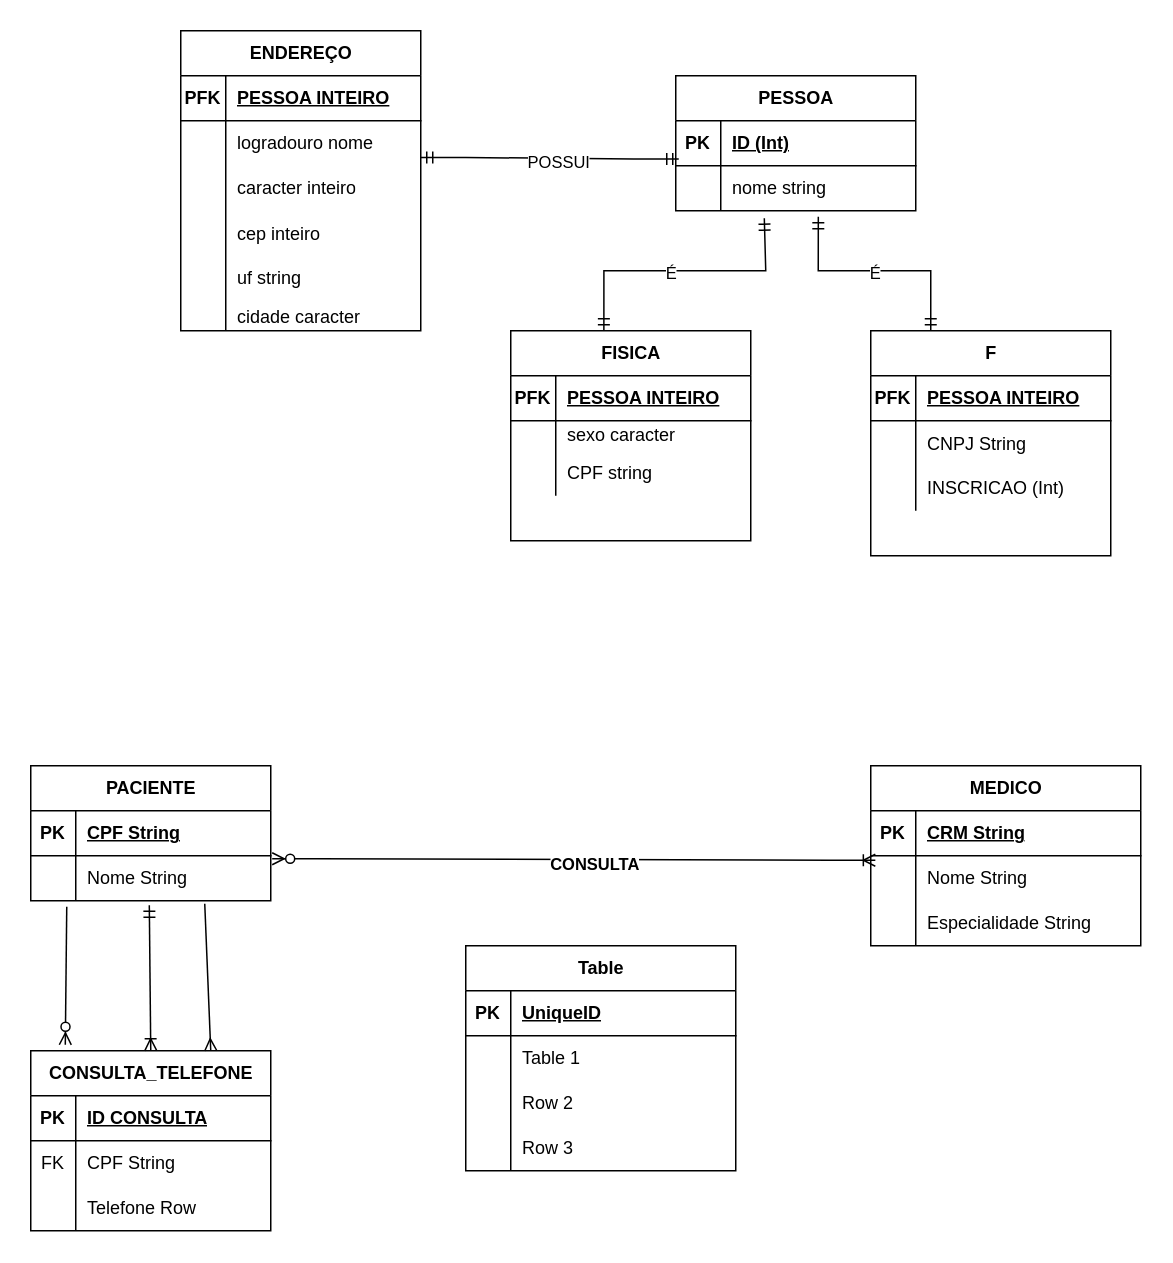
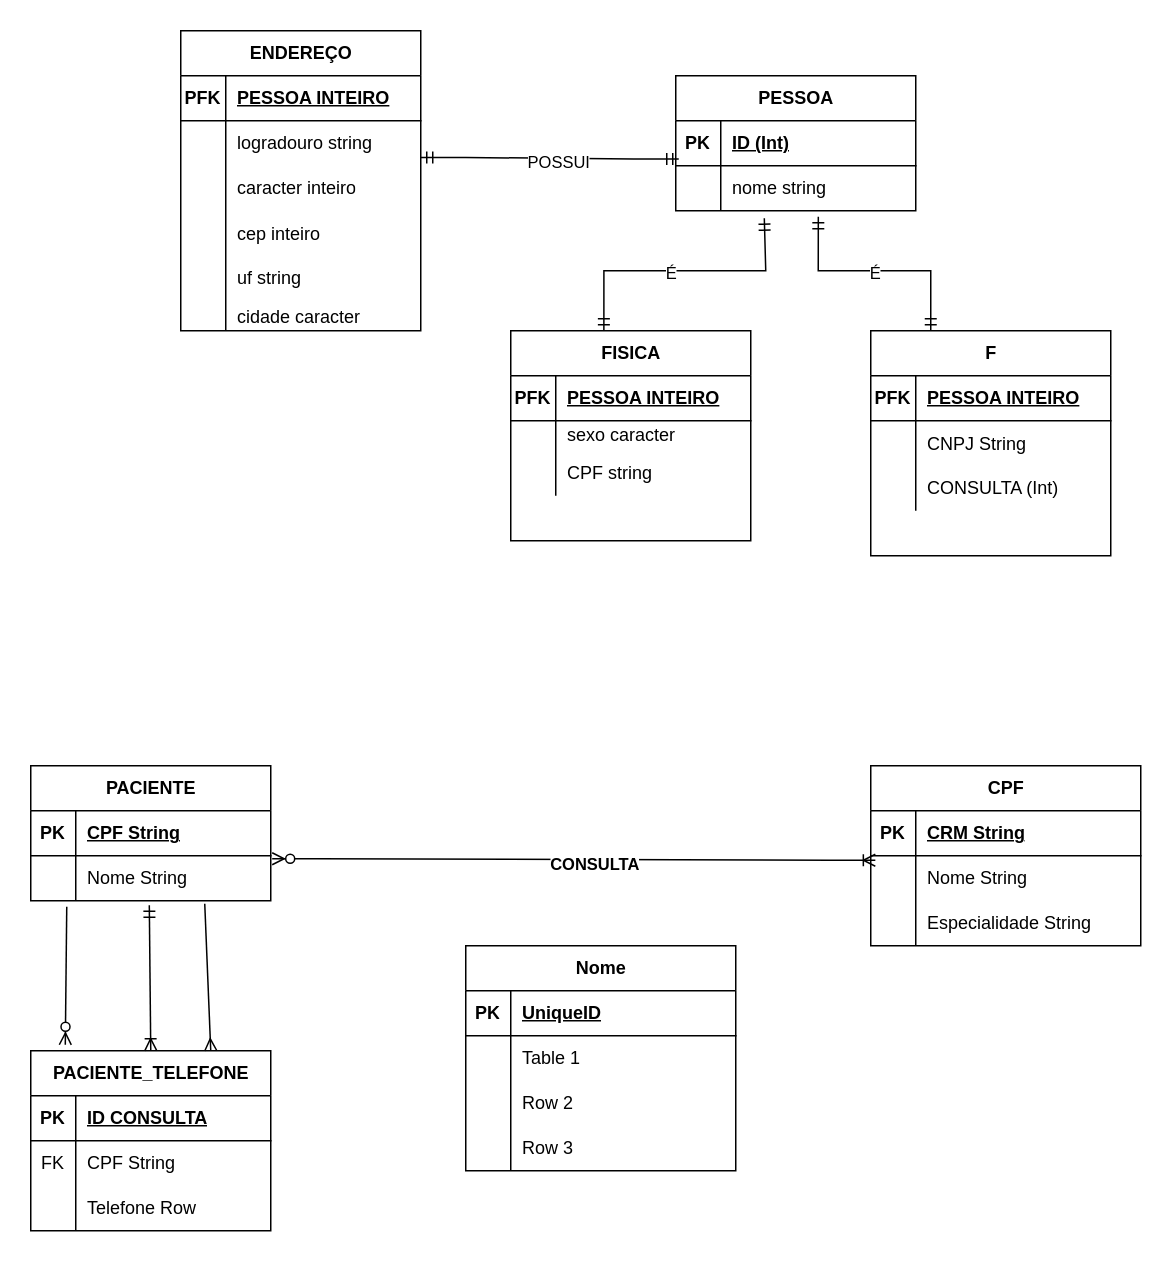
- <mxCell id="8" value="logradouro nome" style="shape=partialRectangle;connectable=0;fillColor=none;top=0;left=0;bottom=0;right=0;align=left;spacingLeft=6;overflow=hidden;whiteSpace=wrap;html=1;" parent="6" vertex="1"><mxGeometry x="30" width="130" height="30" as="geometry"><mxRectangle width="130" height="30" as="alternateBounds" /></mxGeometry></mxCell>
+ <mxCell id="8" value="logradouro string" style="shape=partialRectangle;connectable=0;fillColor=none;top=0;left=0;bottom=0;right=0;align=left;spacingLeft=6;overflow=hidden;whiteSpace=wrap;html=1;" parent="6" vertex="1"><mxGeometry x="30" width="130" height="30" as="geometry"><mxRectangle width="130" height="30" as="alternateBounds" /></mxGeometry></mxCell>
- <mxCell id="47" value="INSCRICAO (Int)" style="shape=partialRectangle;connectable=0;fillColor=none;top=0;left=0;bottom=0;right=0;align=left;spacingLeft=6;overflow=hidden;whiteSpace=wrap;html=1;" parent="45" vertex="1"><mxGeometry x="30" width="130" height="30" as="geometry"><mxRectangle width="130" height="30" as="alternateBounds" /></mxGeometry></mxCell>
+ <mxCell id="47" value="CONSULTA (Int)" style="shape=partialRectangle;connectable=0;fillColor=none;top=0;left=0;bottom=0;right=0;align=left;spacingLeft=6;overflow=hidden;whiteSpace=wrap;html=1;" parent="45" vertex="1"><mxGeometry x="30" width="130" height="30" as="geometry"><mxRectangle width="130" height="30" as="alternateBounds" /></mxGeometry></mxCell>
- <mxCell id="61" value="MEDICO" style="shape=table;startSize=30;container=1;collapsible=1;childLayout=tableLayout;fixedRows=1;rowLines=0;fontStyle=1;align=center;resizeLast=1;html=1;" vertex="1" parent="1"><mxGeometry x="580" y="510" width="180" height="120" as="geometry" /></mxCell>
+ <mxCell id="61" value="CPF" style="shape=table;startSize=30;container=1;collapsible=1;childLayout=tableLayout;fixedRows=1;rowLines=0;fontStyle=1;align=center;resizeLast=1;html=1;" vertex="1" parent="1"><mxGeometry x="580" y="510" width="180" height="120" as="geometry" /></mxCell>
- <mxCell id="86" value="Table" style="shape=table;startSize=30;container=1;collapsible=1;childLayout=tableLayout;fixedRows=1;rowLines=0;fontStyle=1;align=center;resizeLast=1;html=1;" vertex="1" parent="1"><mxGeometry x="310" y="630" width="180" height="150" as="geometry" /></mxCell>
+ <mxCell id="86" value="Nome" style="shape=table;startSize=30;container=1;collapsible=1;childLayout=tableLayout;fixedRows=1;rowLines=0;fontStyle=1;align=center;resizeLast=1;html=1;" vertex="1" parent="1"><mxGeometry x="310" y="630" width="180" height="150" as="geometry" /></mxCell>
- <mxCell id="73" value="CONSULTA_TELEFONE" style="shape=table;startSize=30;container=1;collapsible=1;childLayout=tableLayout;fixedRows=1;rowLines=0;fontStyle=1;align=center;resizeLast=1;html=1;" vertex="1" parent="1"><mxGeometry x="20" y="700" width="160" height="120" as="geometry" /></mxCell>
+ <mxCell id="73" value="PACIENTE_TELEFONE" style="shape=table;startSize=30;container=1;collapsible=1;childLayout=tableLayout;fixedRows=1;rowLines=0;fontStyle=1;align=center;resizeLast=1;html=1;" vertex="1" parent="1"><mxGeometry x="20" y="700" width="160" height="120" as="geometry" /></mxCell>
